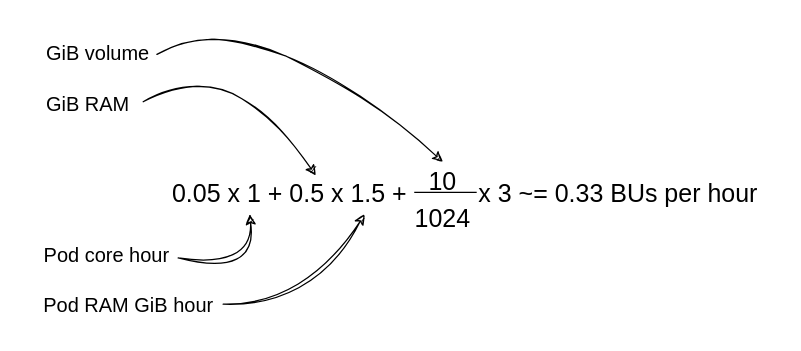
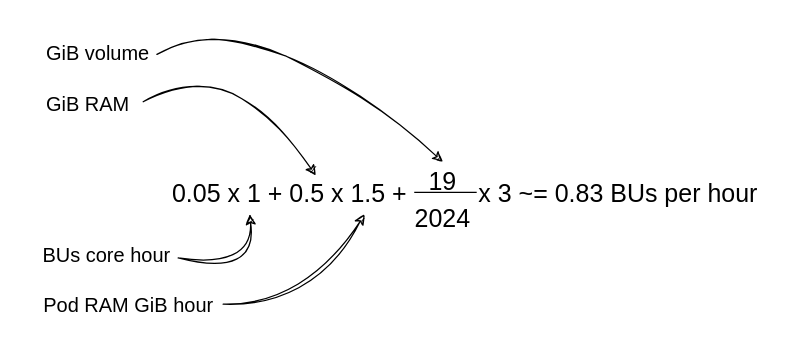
- <mxCell id="3" value="&lt;font style=&quot;font-size: 20px;&quot;&gt;10&lt;/font&gt;" style="text;html=1;align=center;verticalAlign=middle;whiteSpace=wrap;rounded=0;" vertex="1" parent="1"><mxGeometry x="324" y="129" width="60" height="30" as="geometry" /></mxCell>
+ <mxCell id="3" value="&lt;font style=&quot;font-size: 20px;&quot;&gt;19&lt;/font&gt;" style="text;html=1;align=center;verticalAlign=middle;whiteSpace=wrap;rounded=0;" vertex="1" parent="1"><mxGeometry x="324" y="129" width="60" height="30" as="geometry" /></mxCell>
- <mxCell id="6" value="&lt;font style=&quot;font-size: 20px;&quot;&gt;x 3 ~= 0.33 BUs per hour&lt;br&gt;&lt;/font&gt;" style="text;html=1;align=center;verticalAlign=middle;resizable=0;points=[];autosize=1;strokeColor=none;fillColor=none;" vertex="1" parent="1"><mxGeometry x="369" y="134" width="250" height="40" as="geometry" /></mxCell>
+ <mxCell id="6" value="&lt;font style=&quot;font-size: 20px;&quot;&gt;x 3 ~= 0.83 BUs per hour&lt;br&gt;&lt;/font&gt;" style="text;html=1;align=center;verticalAlign=middle;resizable=0;points=[];autosize=1;strokeColor=none;fillColor=none;" vertex="1" parent="1"><mxGeometry x="369" y="134" width="250" height="40" as="geometry" /></mxCell>
- <mxCell id="4" value="&lt;font style=&quot;font-size: 20px;&quot;&gt;1024&lt;/font&gt;" style="text;html=1;align=center;verticalAlign=middle;whiteSpace=wrap;rounded=0;" vertex="1" parent="1"><mxGeometry x="324" y="159" width="60" height="30" as="geometry" /></mxCell>
+ <mxCell id="4" value="&lt;font style=&quot;font-size: 20px;&quot;&gt;2024&lt;/font&gt;" style="text;html=1;align=center;verticalAlign=middle;whiteSpace=wrap;rounded=0;" vertex="1" parent="1"><mxGeometry x="324" y="159" width="60" height="30" as="geometry" /></mxCell>
- <mxCell id="8" value="&lt;font style=&quot;font-size: 16px;&quot;&gt;Pod core hour&lt;/font&gt;" style="text;html=1;align=center;verticalAlign=middle;whiteSpace=wrap;rounded=0;" vertex="1" parent="1"><mxGeometry x="30" y="189" width="110" height="30" as="geometry" /></mxCell>
+ <mxCell id="8" value="&lt;font style=&quot;font-size: 16px;&quot;&gt;BUs core hour&lt;/font&gt;" style="text;html=1;align=center;verticalAlign=middle;whiteSpace=wrap;rounded=0;" vertex="1" parent="1"><mxGeometry x="30" y="189" width="110" height="30" as="geometry" /></mxCell>
